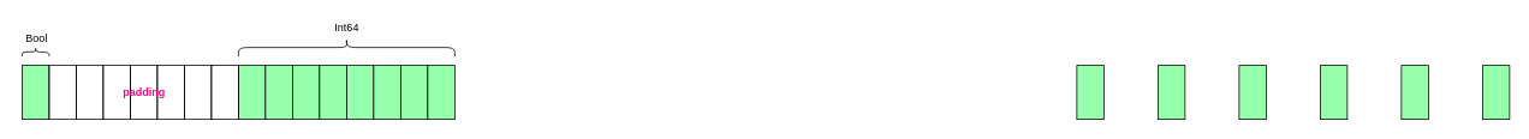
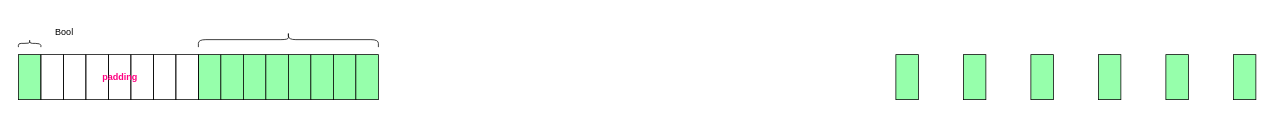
- <mxCell id="27" value="Int64" style="text;html=1;align=center;verticalAlign=middle;resizable=0;points=[];autosize=1;" vertex="1" parent="1"><mxGeometry x="364" y="20" width="40" height="20" as="geometry" /></mxCell>
- <mxCell id="18" value="Bool" style="text;html=1;align=center;verticalAlign=middle;resizable=0;points=[];autosize=1;" vertex="1" parent="1"><mxGeometry x="20" y="32" width="40" height="20" as="geometry" /></mxCell>
+ <mxCell id="18" value="Bool" style="text;html=1;align=center;verticalAlign=middle;resizable=0;points=[];autosize=1;" vertex="1" parent="1"><mxGeometry x="65" y="32" width="40" height="20" as="geometry" /></mxCell>
